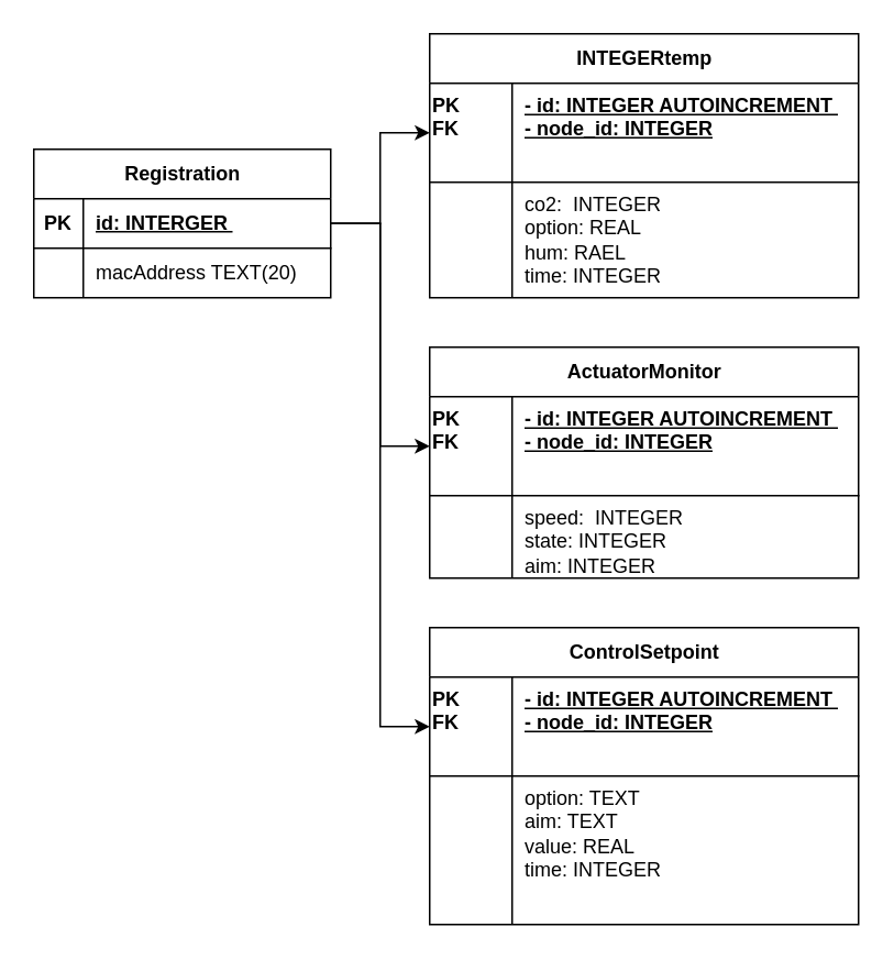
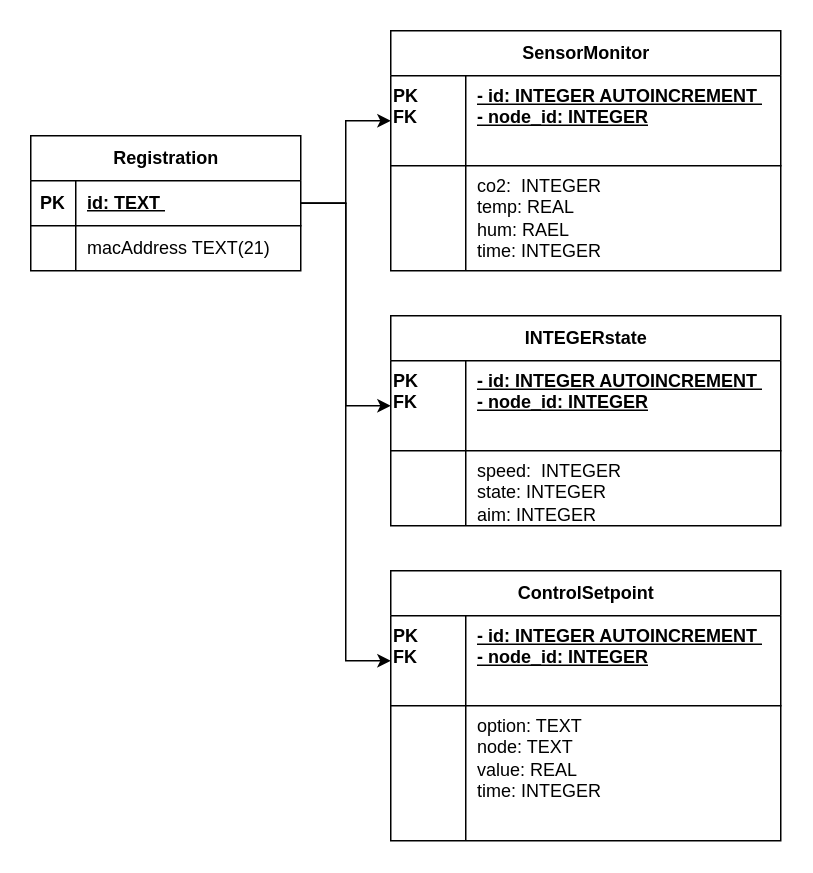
- <mxCell id="2" value="INTEGERtemp" style="shape=table;startSize=30;container=1;collapsible=1;childLayout=tableLayout;fixedRows=1;rowLines=0;fontStyle=1;align=center;resizeLast=1;html=1;" parent="1" vertex="1"><mxGeometry x="260" y="20" width="260" height="160" as="geometry" /></mxCell>
+ <mxCell id="2" value="SensorMonitor" style="shape=table;startSize=30;container=1;collapsible=1;childLayout=tableLayout;fixedRows=1;rowLines=0;fontStyle=1;align=center;resizeLast=1;html=1;" parent="1" vertex="1"><mxGeometry x="260" y="20" width="260" height="160" as="geometry" /></mxCell>
- <mxCell id="19" value="id: INTERGER&amp;nbsp;" style="shape=partialRectangle;connectable=0;fillColor=none;top=0;left=0;bottom=0;right=0;align=left;spacingLeft=6;fontStyle=5;overflow=hidden;whiteSpace=wrap;html=1;" parent="17" vertex="1"><mxGeometry x="30" width="150" height="30" as="geometry"><mxRectangle width="150" height="30" as="alternateBounds" /></mxGeometry></mxCell>
+ <mxCell id="19" value="id: TEXT&amp;nbsp;" style="shape=partialRectangle;connectable=0;fillColor=none;top=0;left=0;bottom=0;right=0;align=left;spacingLeft=6;fontStyle=5;overflow=hidden;whiteSpace=wrap;html=1;" parent="17" vertex="1"><mxGeometry x="30" width="150" height="30" as="geometry"><mxRectangle width="150" height="30" as="alternateBounds" /></mxGeometry></mxCell>
- <mxCell id="8" value="co2:&amp;nbsp; INTEGER&lt;br style=&quot;border-color: var(--border-color);&quot;&gt;option: REAL&lt;br style=&quot;border-color: var(--border-color);&quot;&gt;hum: RAEL&lt;br style=&quot;border-color: var(--border-color);&quot;&gt;time: INTEGER" style="shape=partialRectangle;connectable=0;fillColor=none;top=0;left=0;bottom=0;right=0;align=left;spacingLeft=6;overflow=hidden;whiteSpace=wrap;html=1;verticalAlign=top;" parent="6" vertex="1"><mxGeometry x="50" width="210" height="70" as="geometry"><mxRectangle width="210" height="70" as="alternateBounds" /></mxGeometry></mxCell>
+ <mxCell id="8" value="co2:&amp;nbsp; INTEGER&lt;br style=&quot;border-color: var(--border-color);&quot;&gt;temp: REAL&lt;br style=&quot;border-color: var(--border-color);&quot;&gt;hum: RAEL&lt;br style=&quot;border-color: var(--border-color);&quot;&gt;time: INTEGER" style="shape=partialRectangle;connectable=0;fillColor=none;top=0;left=0;bottom=0;right=0;align=left;spacingLeft=6;overflow=hidden;whiteSpace=wrap;html=1;verticalAlign=top;" parent="6" vertex="1"><mxGeometry x="50" width="210" height="70" as="geometry"><mxRectangle width="210" height="70" as="alternateBounds" /></mxGeometry></mxCell>
- <mxCell id="22" value="macAddress TEXT(20)" style="shape=partialRectangle;connectable=0;fillColor=none;top=0;left=0;bottom=0;right=0;align=left;spacingLeft=6;overflow=hidden;whiteSpace=wrap;html=1;" parent="20" vertex="1"><mxGeometry x="30" width="150" height="30" as="geometry"><mxRectangle width="150" height="30" as="alternateBounds" /></mxGeometry></mxCell>
+ <mxCell id="22" value="macAddress TEXT(21)" style="shape=partialRectangle;connectable=0;fillColor=none;top=0;left=0;bottom=0;right=0;align=left;spacingLeft=6;overflow=hidden;whiteSpace=wrap;html=1;" parent="20" vertex="1"><mxGeometry x="30" width="150" height="30" as="geometry"><mxRectangle width="150" height="30" as="alternateBounds" /></mxGeometry></mxCell>
- <mxCell id="9" value="ActuatorMonitor" style="shape=table;startSize=30;container=1;collapsible=1;childLayout=tableLayout;fixedRows=1;rowLines=0;fontStyle=1;align=center;resizeLast=1;html=1;" parent="1" vertex="1"><mxGeometry x="260" y="210" width="260" height="140" as="geometry" /></mxCell>
+ <mxCell id="9" value="INTEGERstate" style="shape=table;startSize=30;container=1;collapsible=1;childLayout=tableLayout;fixedRows=1;rowLines=0;fontStyle=1;align=center;resizeLast=1;html=1;" parent="1" vertex="1"><mxGeometry x="260" y="210" width="260" height="140" as="geometry" /></mxCell>
- <mxCell id="31" value="option: TEXT&lt;br&gt;aim: TEXT&lt;br&gt;value: REAL&lt;br style=&quot;border-color: var(--border-color);&quot;&gt;time: INTEGER" style="shape=partialRectangle;connectable=0;fillColor=none;top=0;left=0;bottom=0;right=0;align=left;spacingLeft=6;overflow=hidden;whiteSpace=wrap;html=1;verticalAlign=top;" vertex="1" parent="29"><mxGeometry x="50" width="210" height="90" as="geometry"><mxRectangle width="210" height="90" as="alternateBounds" /></mxGeometry></mxCell>
+ <mxCell id="31" value="option: TEXT&lt;br&gt;node: TEXT&lt;br&gt;value: REAL&lt;br style=&quot;border-color: var(--border-color);&quot;&gt;time: INTEGER" style="shape=partialRectangle;connectable=0;fillColor=none;top=0;left=0;bottom=0;right=0;align=left;spacingLeft=6;overflow=hidden;whiteSpace=wrap;html=1;verticalAlign=top;" vertex="1" parent="29"><mxGeometry x="50" width="210" height="90" as="geometry"><mxRectangle width="210" height="90" as="alternateBounds" /></mxGeometry></mxCell>
